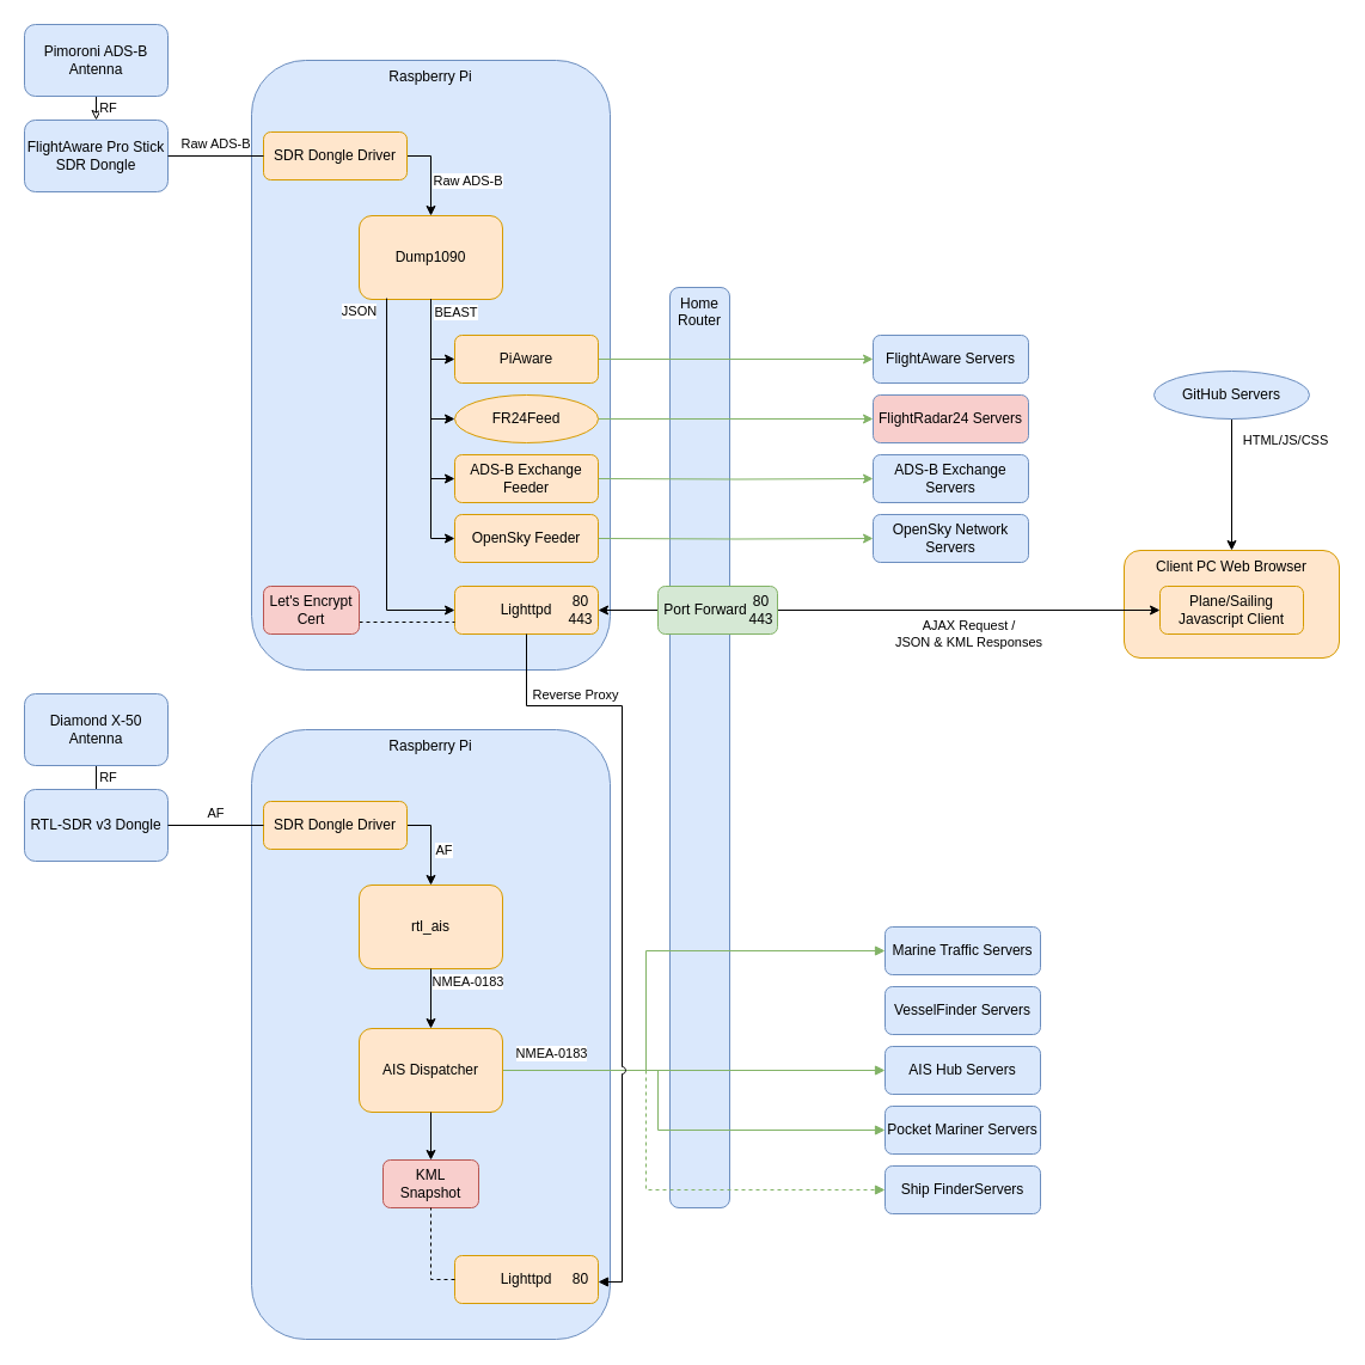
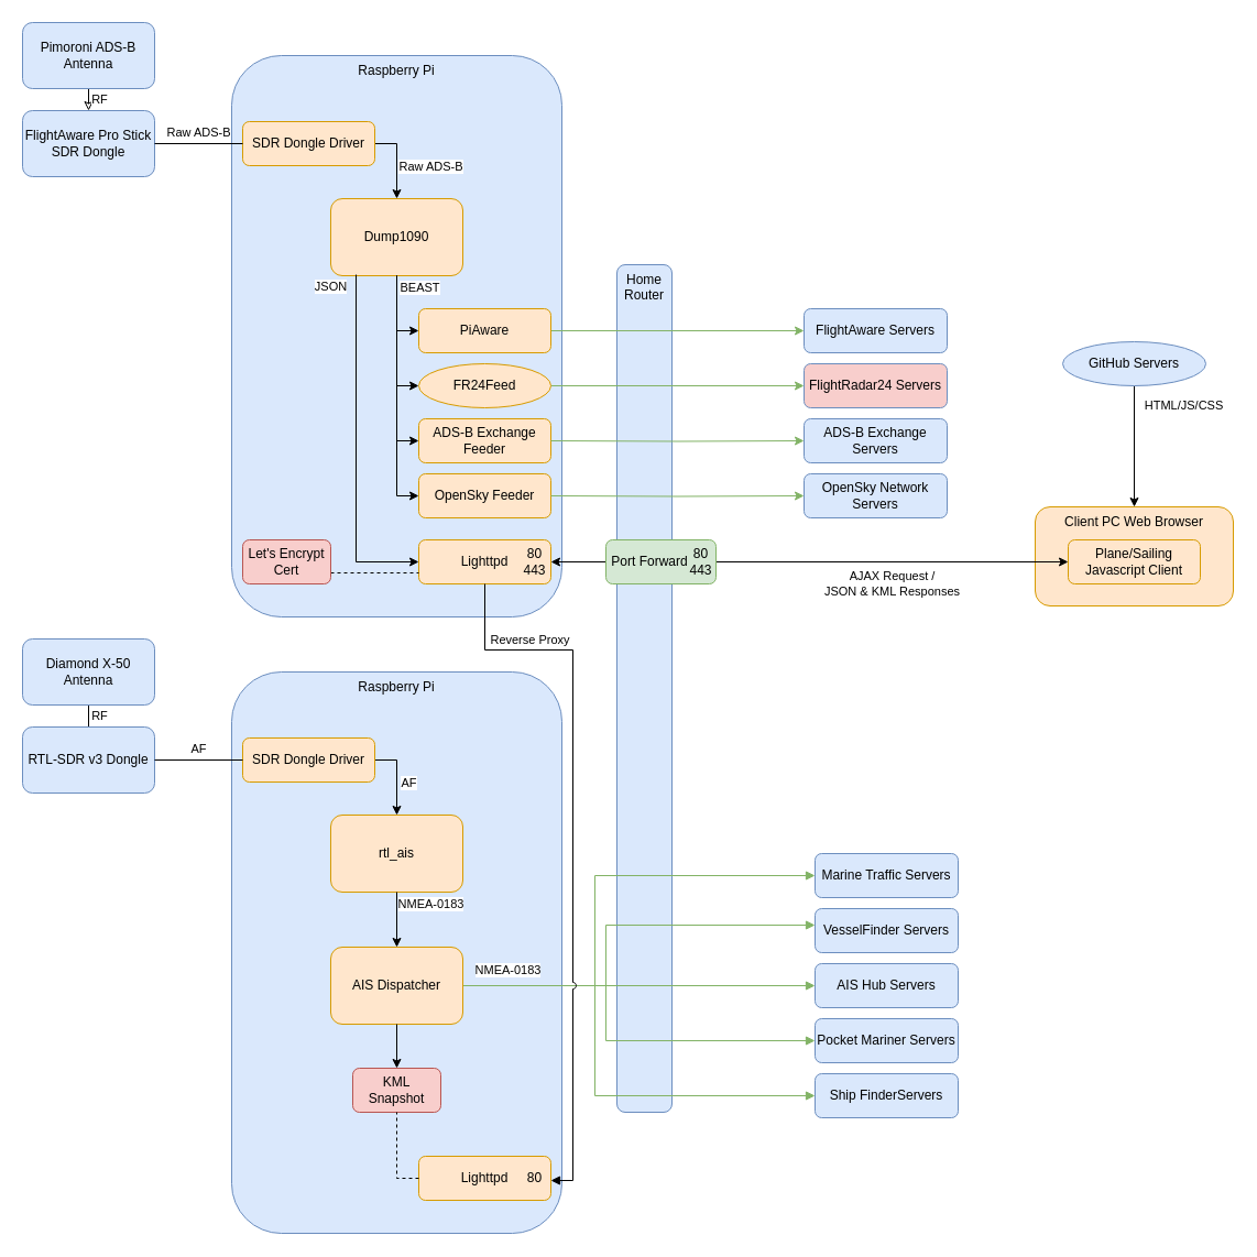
+ <mxCell id="50" style="edgeStyle=orthogonalEdgeStyle;rounded=0;orthogonalLoop=1;jettySize=auto;html=1;exitX=1;exitY=0.5;exitDx=0;exitDy=0;endArrow=block;endFill=1;fillColor=#d5e8d4;strokeColor=#82b366;" parent="1" source="55" target="64" edge="1"><mxGeometry relative="1" as="geometry"><Array as="points"><mxPoint x="550" y="895" /><mxPoint x="550" y="840" /></Array></mxGeometry></mxCell>
- <mxCell id="53" style="edgeStyle=orthogonalEdgeStyle;rounded=0;orthogonalLoop=1;jettySize=auto;html=1;exitX=1;exitY=0.5;exitDx=0;exitDy=0;entryX=0;entryY=0.5;entryDx=0;entryDy=0;endArrow=block;endFill=1;fillColor=#d5e8d4;strokeColor=#82b366;dashed=1;" parent="1" source="55" target="67" edge="1"><mxGeometry relative="1" as="geometry"><Array as="points"><mxPoint x="540" y="895" /><mxPoint x="540" y="995" /></Array></mxGeometry></mxCell>
+ <mxCell id="53" style="edgeStyle=orthogonalEdgeStyle;rounded=0;orthogonalLoop=1;jettySize=auto;html=1;exitX=1;exitY=0.5;exitDx=0;exitDy=0;entryX=0;entryY=0.5;entryDx=0;entryDy=0;endArrow=block;endFill=1;fillColor=#d5e8d4;strokeColor=#82b366;" parent="1" source="55" target="67" edge="1"><mxGeometry relative="1" as="geometry"><Array as="points"><mxPoint x="540" y="895" /><mxPoint x="540" y="995" /></Array></mxGeometry></mxCell>
